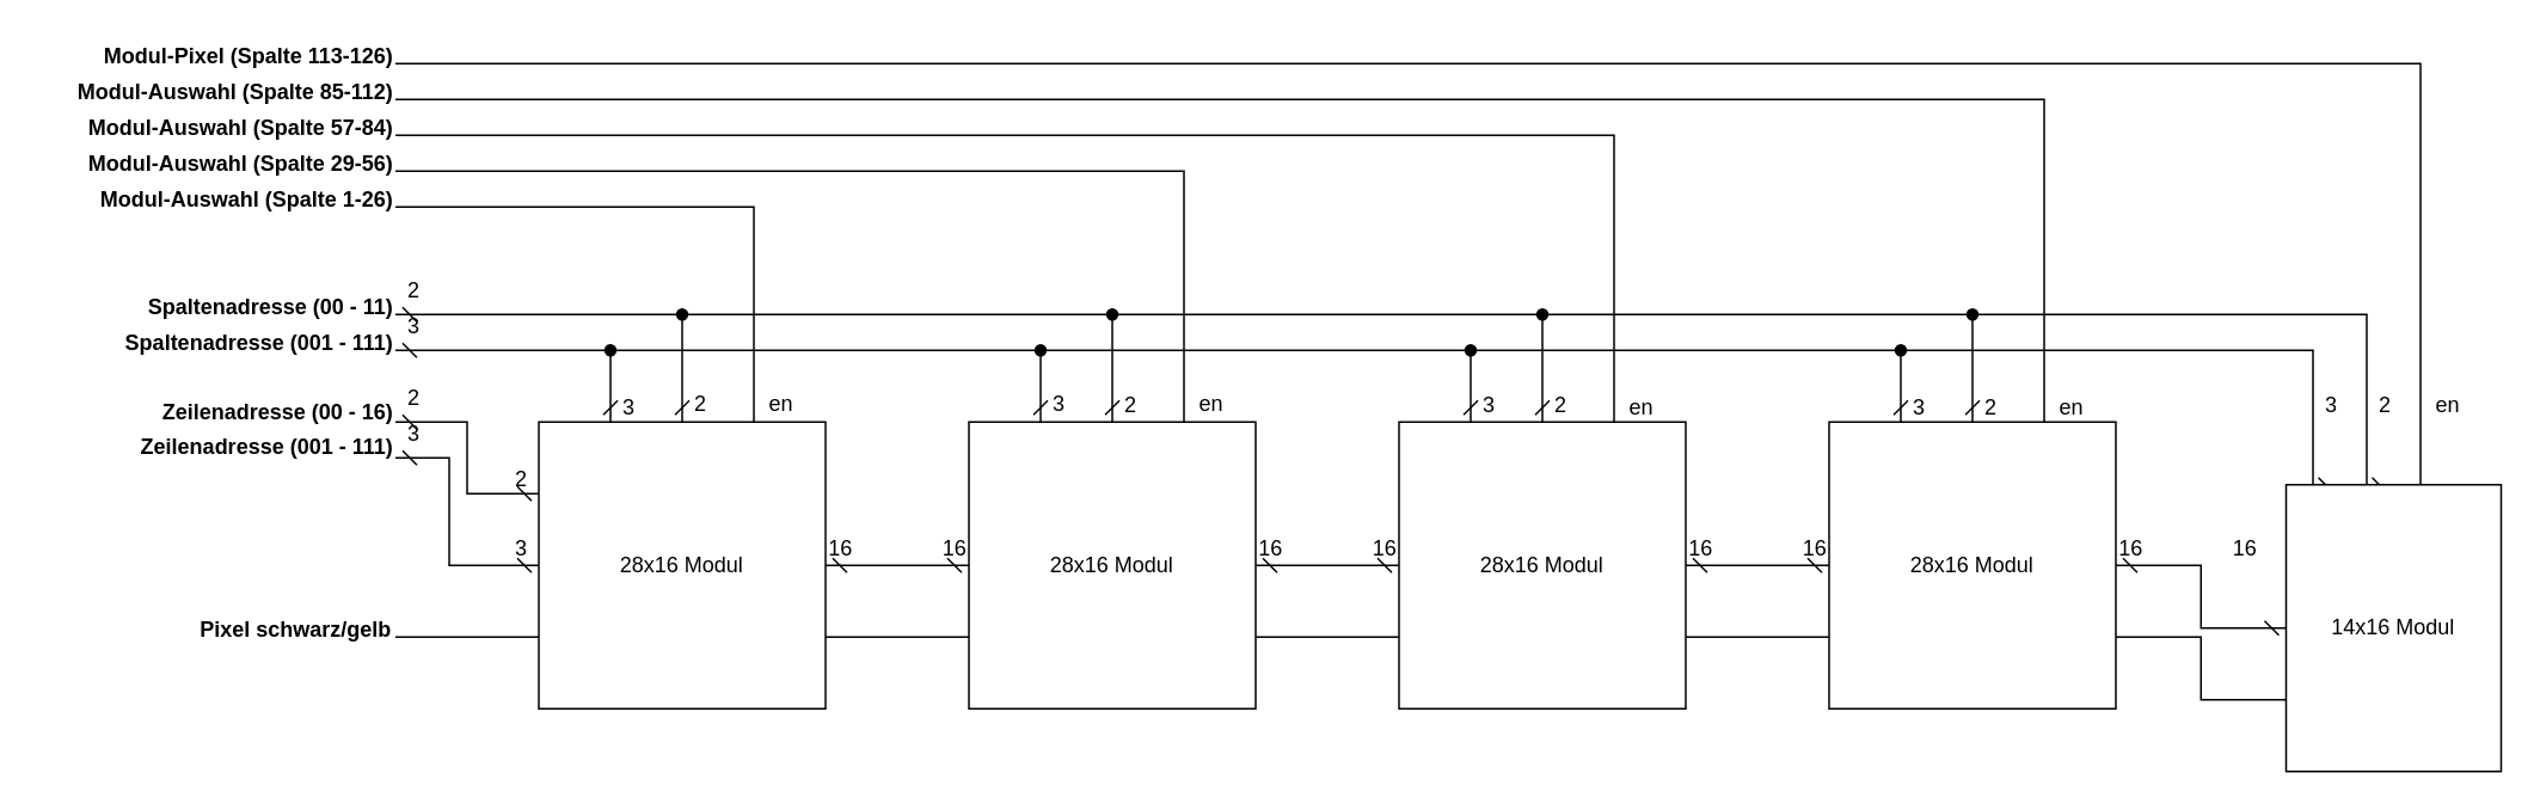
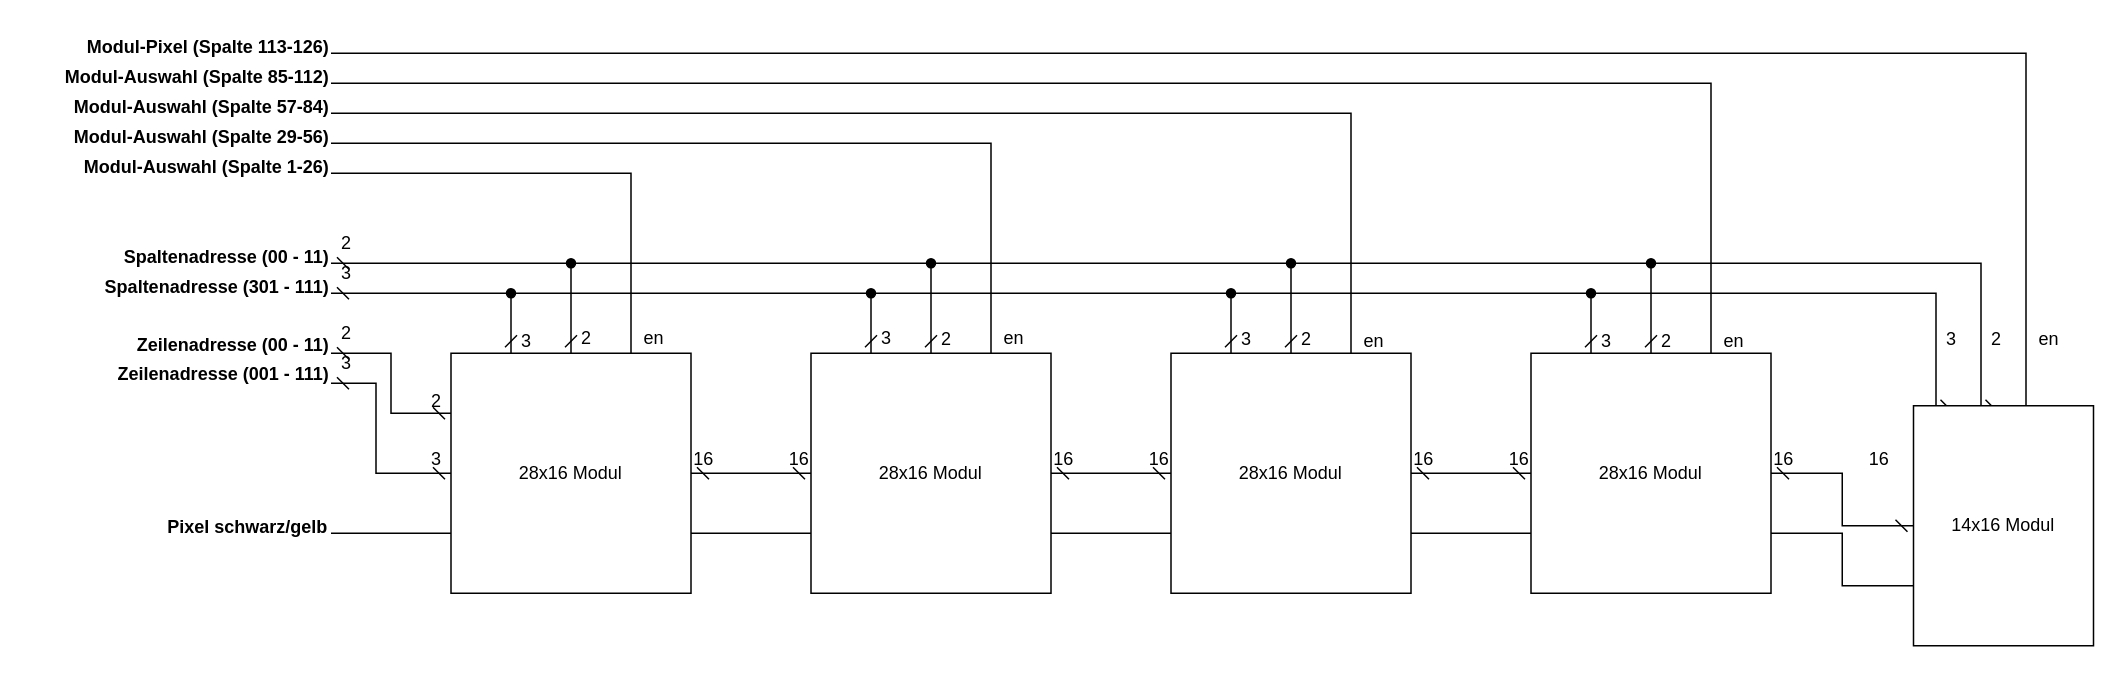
- <mxCell id="35" value="Spaltenadresse (001 - 111)" style="text;html=1;strokeColor=none;fillColor=none;align=right;verticalAlign=middle;rounded=0;fontStyle=1" parent="1" vertex="1"><mxGeometry x="30" y="181" width="190" height="20" as="geometry" /></mxCell>
+ <mxCell id="35" value="Spaltenadresse (301 - 111)" style="text;html=1;strokeColor=none;fillColor=none;align=right;verticalAlign=middle;rounded=0;fontStyle=1" parent="1" vertex="1"><mxGeometry x="30" y="181" width="190" height="20" as="geometry" /></mxCell>
- <mxCell id="37" value="Zeilenadresse (00 - 16)" style="text;html=1;strokeColor=none;fillColor=none;align=right;verticalAlign=middle;rounded=0;fontStyle=1" parent="1" vertex="1"><mxGeometry x="30" y="220" width="190" height="20" as="geometry" /></mxCell>
+ <mxCell id="37" value="Zeilenadresse (00 - 11)" style="text;html=1;strokeColor=none;fillColor=none;align=right;verticalAlign=middle;rounded=0;fontStyle=1" parent="1" vertex="1"><mxGeometry x="30" y="220" width="190" height="20" as="geometry" /></mxCell>
